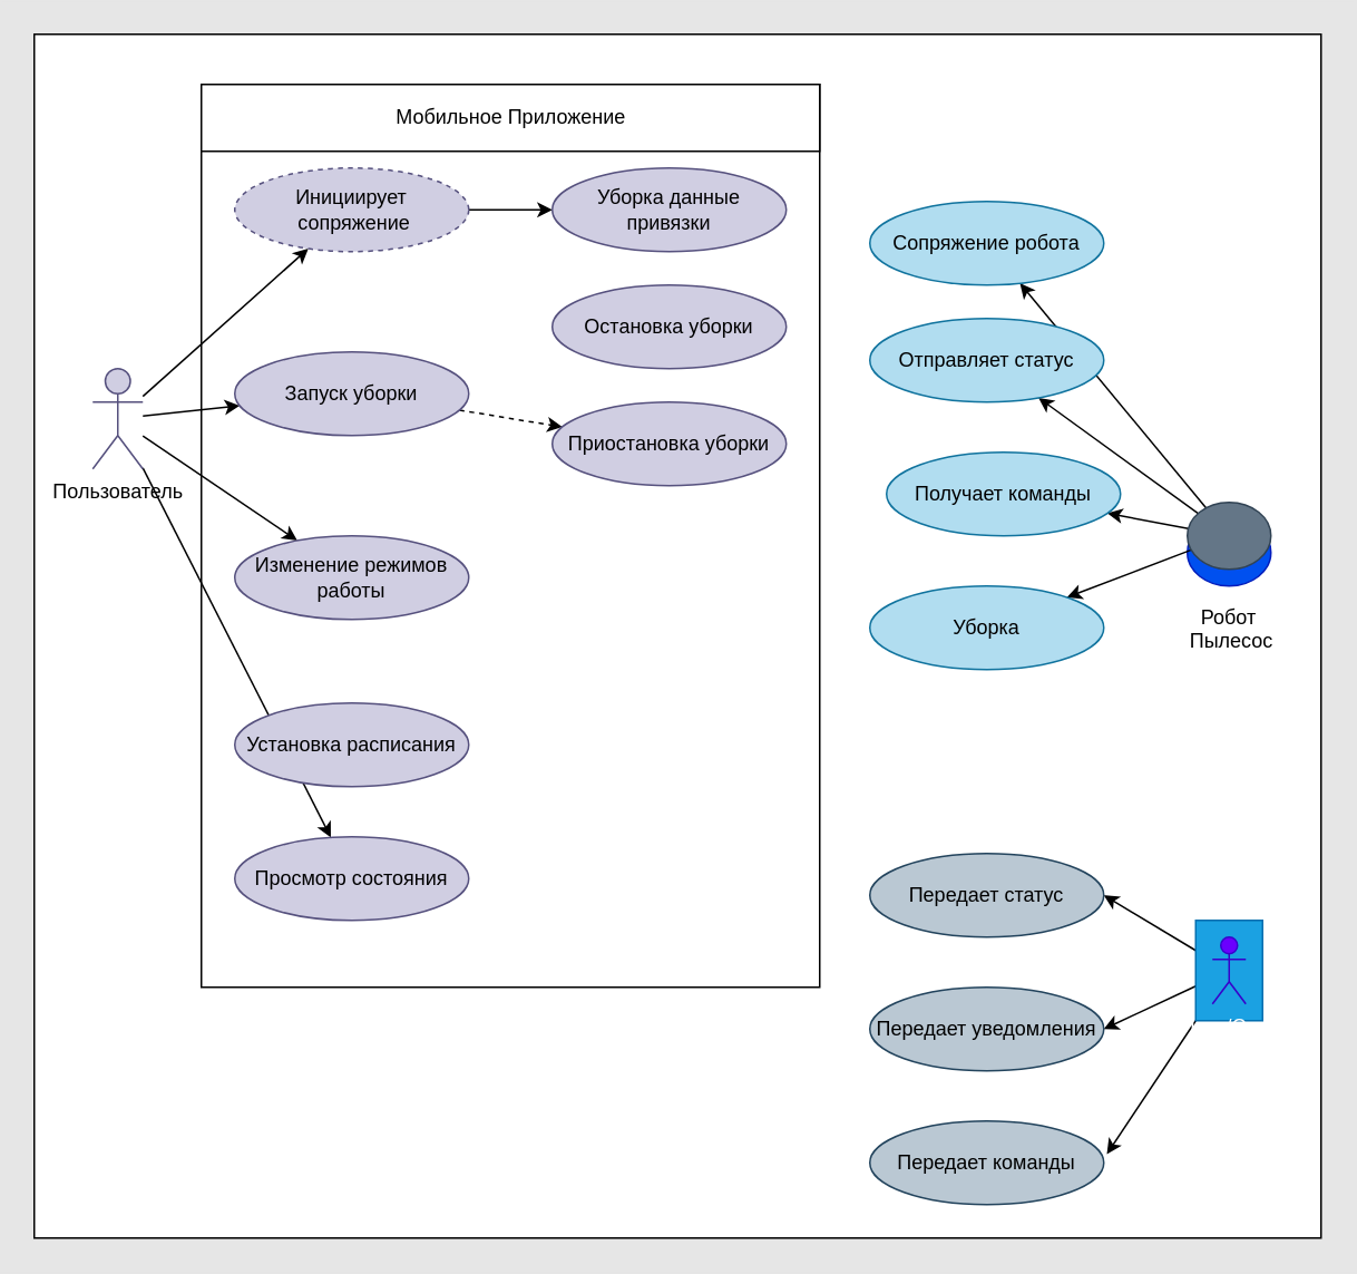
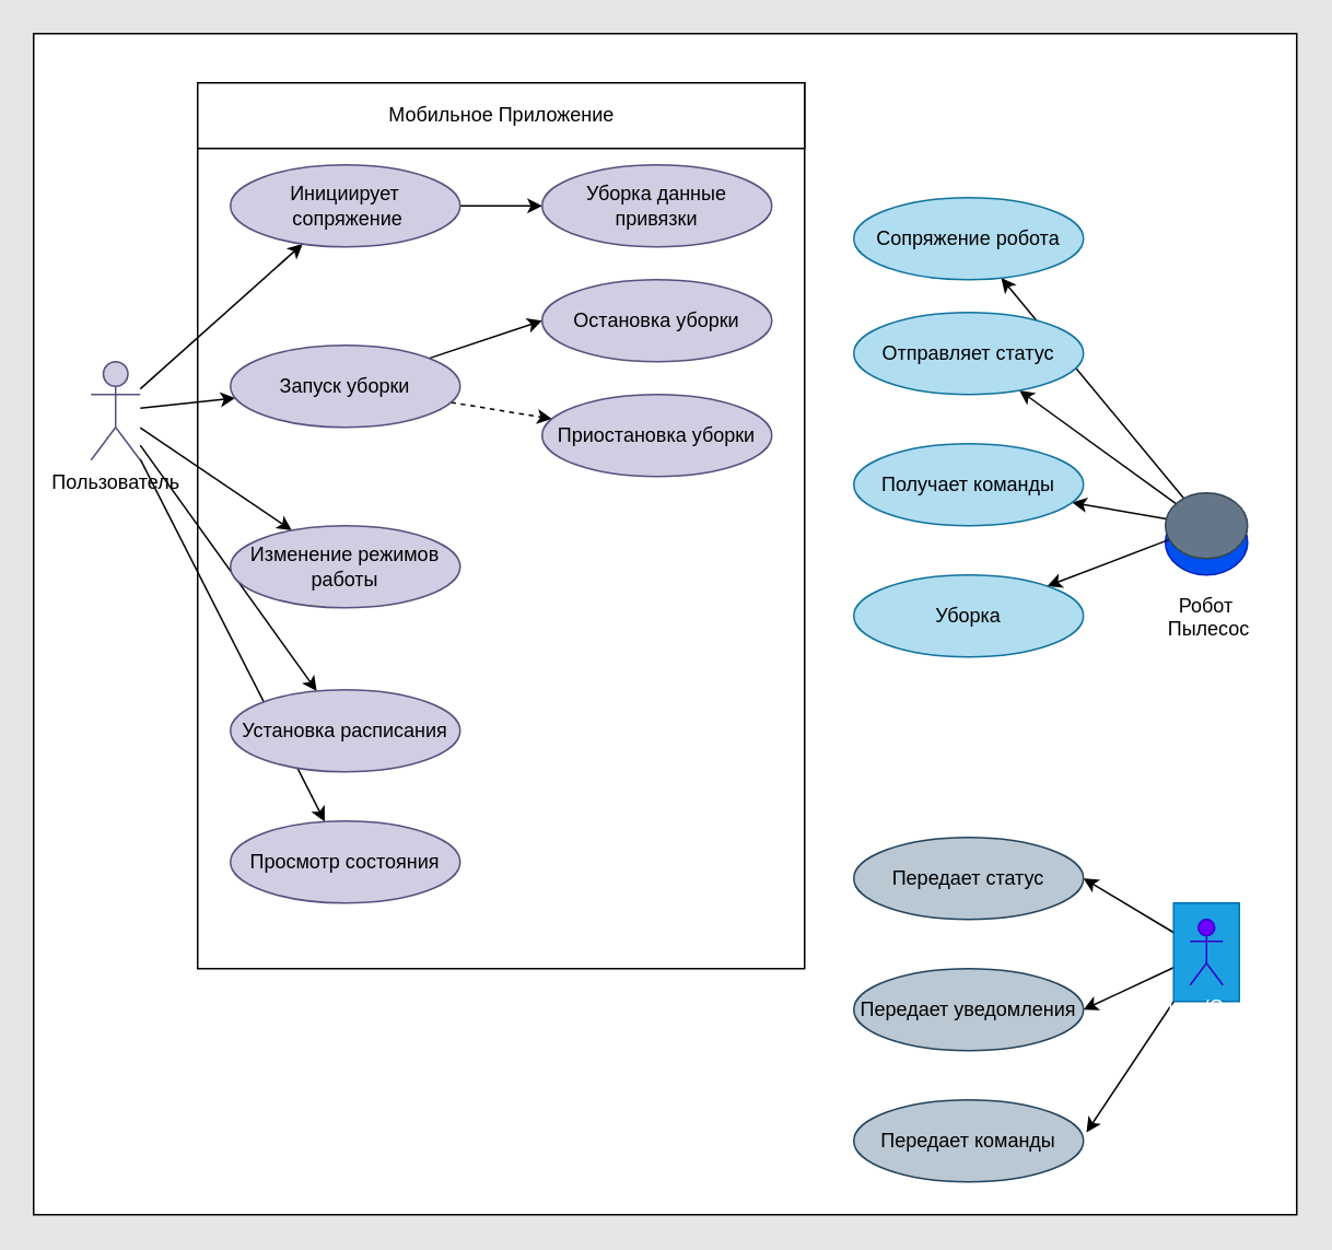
- <mxCell id="18" value="Инициирует&lt;br&gt;&amp;nbsp;сопряжение" style="ellipse;whiteSpace=wrap;html=1;fillColor=#d0cee2;strokeColor=#56517e;dashed=1;" vertex="1" parent="1"><mxGeometry x="140" y="100" width="140" height="50" as="geometry" /></mxCell>
+ <mxCell id="18" value="Инициирует&lt;br&gt;&amp;nbsp;сопряжение" style="ellipse;whiteSpace=wrap;html=1;fillColor=#d0cee2;strokeColor=#56517e;" vertex="1" parent="1"><mxGeometry x="140" y="100" width="140" height="50" as="geometry" /></mxCell>
+ <mxCell id="20" style="edgeStyle=none;html=1;entryX=0;entryY=0.5;entryDx=0;entryDy=0;" edge="1" parent="1" source="22" target="23"><mxGeometry relative="1" as="geometry" /></mxCell>
- <mxCell id="29" value="Получает команды" style="ellipse;whiteSpace=wrap;html=1;fillColor=#b1ddf0;strokeColor=#10739e;" vertex="1" parent="1"><mxGeometry x="530" y="270" width="140" height="50" as="geometry" /></mxCell>
+ <mxCell id="29" value="Получает команды" style="ellipse;whiteSpace=wrap;html=1;fillColor=#b1ddf0;strokeColor=#10739e;" vertex="1" parent="1"><mxGeometry x="520" y="270" width="140" height="50" as="geometry" /></mxCell>
+ <mxCell id="7" style="edgeStyle=none;html=1;" edge="1" parent="1" source="9" target="26"><mxGeometry relative="1" as="geometry" /></mxCell>
